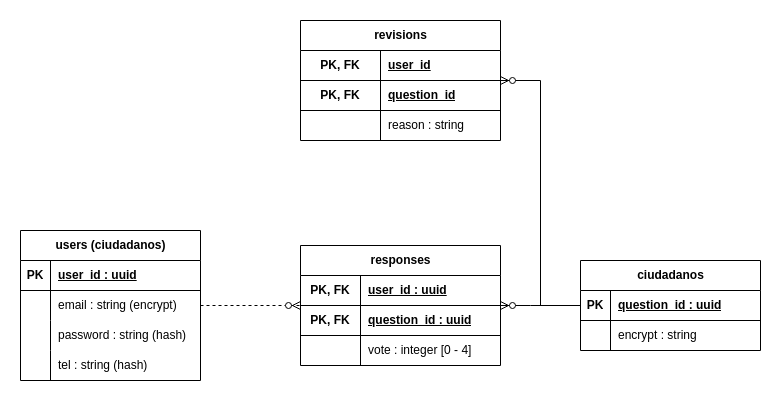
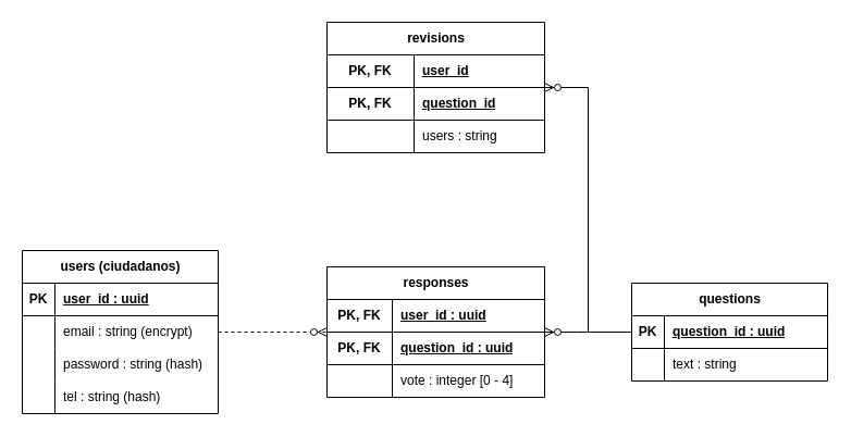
- <mxCell id="43" value="reason : string" style="shape=partialRectangle;connectable=0;fillColor=none;top=0;left=0;bottom=0;right=0;align=left;spacingLeft=6;overflow=hidden;whiteSpace=wrap;html=1;" vertex="1" parent="41"><mxGeometry x="80" width="120" height="30" as="geometry"><mxRectangle width="120" height="30" as="alternateBounds" /></mxGeometry></mxCell>
+ <mxCell id="43" value="users : string" style="shape=partialRectangle;connectable=0;fillColor=none;top=0;left=0;bottom=0;right=0;align=left;spacingLeft=6;overflow=hidden;whiteSpace=wrap;html=1;" vertex="1" parent="41"><mxGeometry x="80" width="120" height="30" as="geometry"><mxRectangle width="120" height="30" as="alternateBounds" /></mxGeometry></mxCell>
- <mxCell id="15" value="ciudadanos" style="shape=table;startSize=30;container=1;collapsible=1;childLayout=tableLayout;fixedRows=1;rowLines=0;fontStyle=1;align=center;resizeLast=1;html=1;" vertex="1" parent="1"><mxGeometry x="580" y="260" width="180" height="90" as="geometry" /></mxCell>
+ <mxCell id="15" value="questions" style="shape=table;startSize=30;container=1;collapsible=1;childLayout=tableLayout;fixedRows=1;rowLines=0;fontStyle=1;align=center;resizeLast=1;html=1;" vertex="1" parent="1"><mxGeometry x="580" y="260" width="180" height="90" as="geometry" /></mxCell>
- <mxCell id="21" value="encrypt : string" style="shape=partialRectangle;connectable=0;fillColor=none;top=0;left=0;bottom=0;right=0;align=left;spacingLeft=6;overflow=hidden;whiteSpace=wrap;html=1;" vertex="1" parent="19"><mxGeometry x="30" width="150" height="30" as="geometry"><mxRectangle width="150" height="30" as="alternateBounds" /></mxGeometry></mxCell>
+ <mxCell id="21" value="text : string" style="shape=partialRectangle;connectable=0;fillColor=none;top=0;left=0;bottom=0;right=0;align=left;spacingLeft=6;overflow=hidden;whiteSpace=wrap;html=1;" vertex="1" parent="19"><mxGeometry x="30" width="150" height="30" as="geometry"><mxRectangle width="150" height="30" as="alternateBounds" /></mxGeometry></mxCell>
